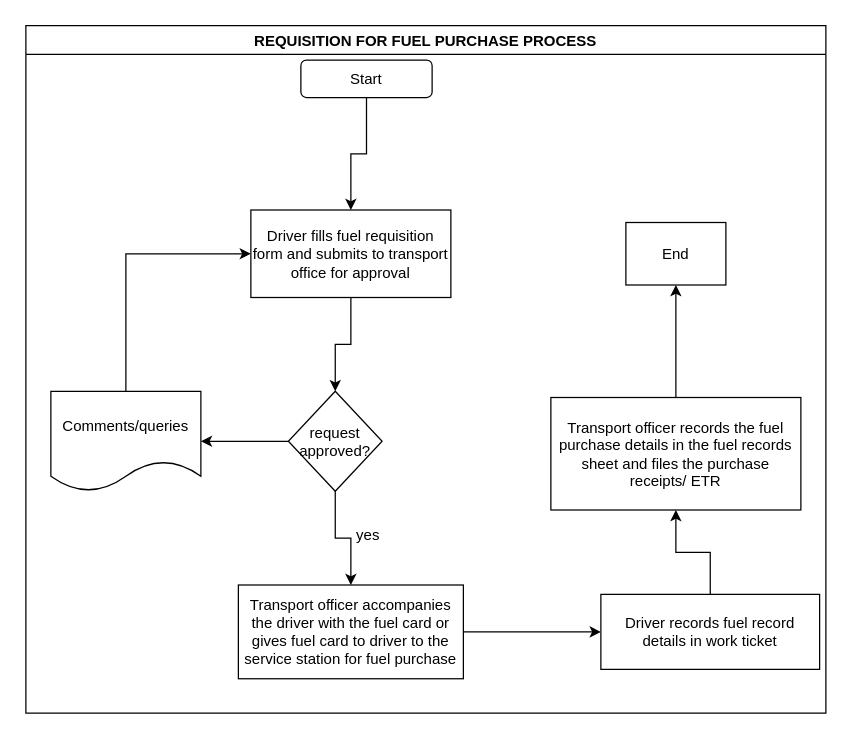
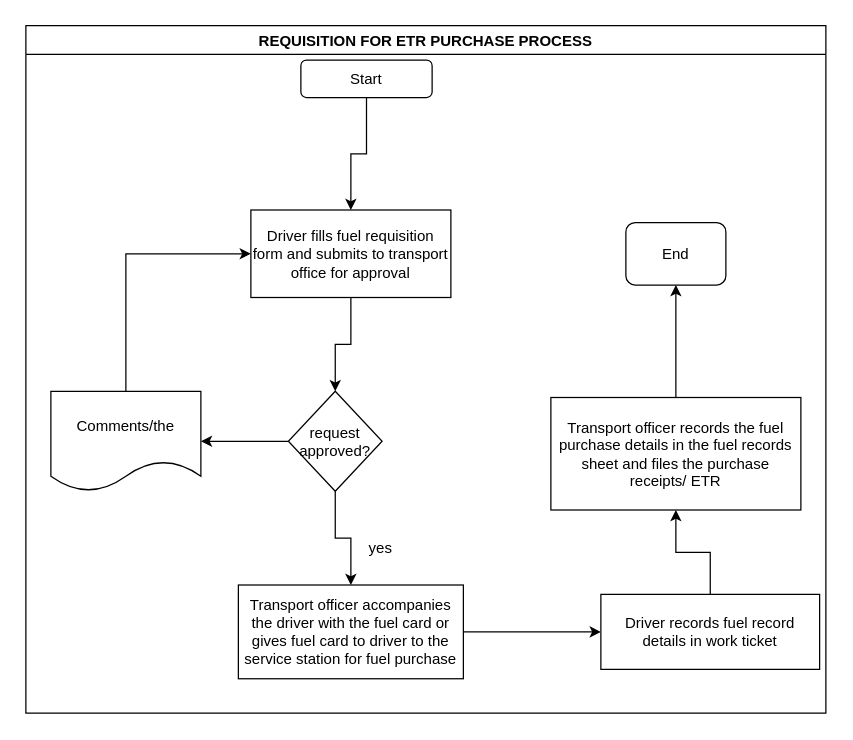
- <mxCell id="2" value="REQUISITION FOR FUEL PURCHASE PROCESS" style="swimlane;" parent="1" vertex="1"><mxGeometry x="20" y="20" width="640" height="550" as="geometry" /></mxCell>
+ <mxCell id="2" value="REQUISITION FOR ETR PURCHASE PROCESS" style="swimlane;" parent="1" vertex="1"><mxGeometry x="20" y="20" width="640" height="550" as="geometry" /></mxCell>
- <mxCell id="7" value="End" style="whiteSpace=wrap;html=1;rounded=0;" parent="2" vertex="1"><mxGeometry x="480" y="157.5" width="80" height="50" as="geometry" /></mxCell>
+ <mxCell id="7" value="End" style="rounded=1;whiteSpace=wrap;html=1;" parent="2" vertex="1"><mxGeometry x="480" y="157.5" width="80" height="50" as="geometry" /></mxCell>
- <mxCell id="14" value="Comments/queries" style="shape=document;whiteSpace=wrap;html=1;boundedLbl=1;rounded=0;" parent="1" vertex="1"><mxGeometry x="40" y="312.5" width="120" height="80" as="geometry" /></mxCell>
+ <mxCell id="14" value="Comments/the" style="shape=document;whiteSpace=wrap;html=1;boundedLbl=1;rounded=0;" parent="1" vertex="1"><mxGeometry x="40" y="312.5" width="120" height="80" as="geometry" /></mxCell>
- <mxCell id="17" value="yes" style="text;html=1;strokeColor=none;fillColor=none;align=center;verticalAlign=middle;whiteSpace=wrap;rounded=0;" parent="1" vertex="1"><mxGeometry x="274" y="417.5" width="40" height="20" as="geometry" /></mxCell>
+ <mxCell id="17" value="yes" style="text;html=1;strokeColor=none;fillColor=none;align=center;verticalAlign=middle;whiteSpace=wrap;rounded=0;" parent="1" vertex="1"><mxGeometry x="284" y="427.5" width="40" height="20" as="geometry" /></mxCell>
